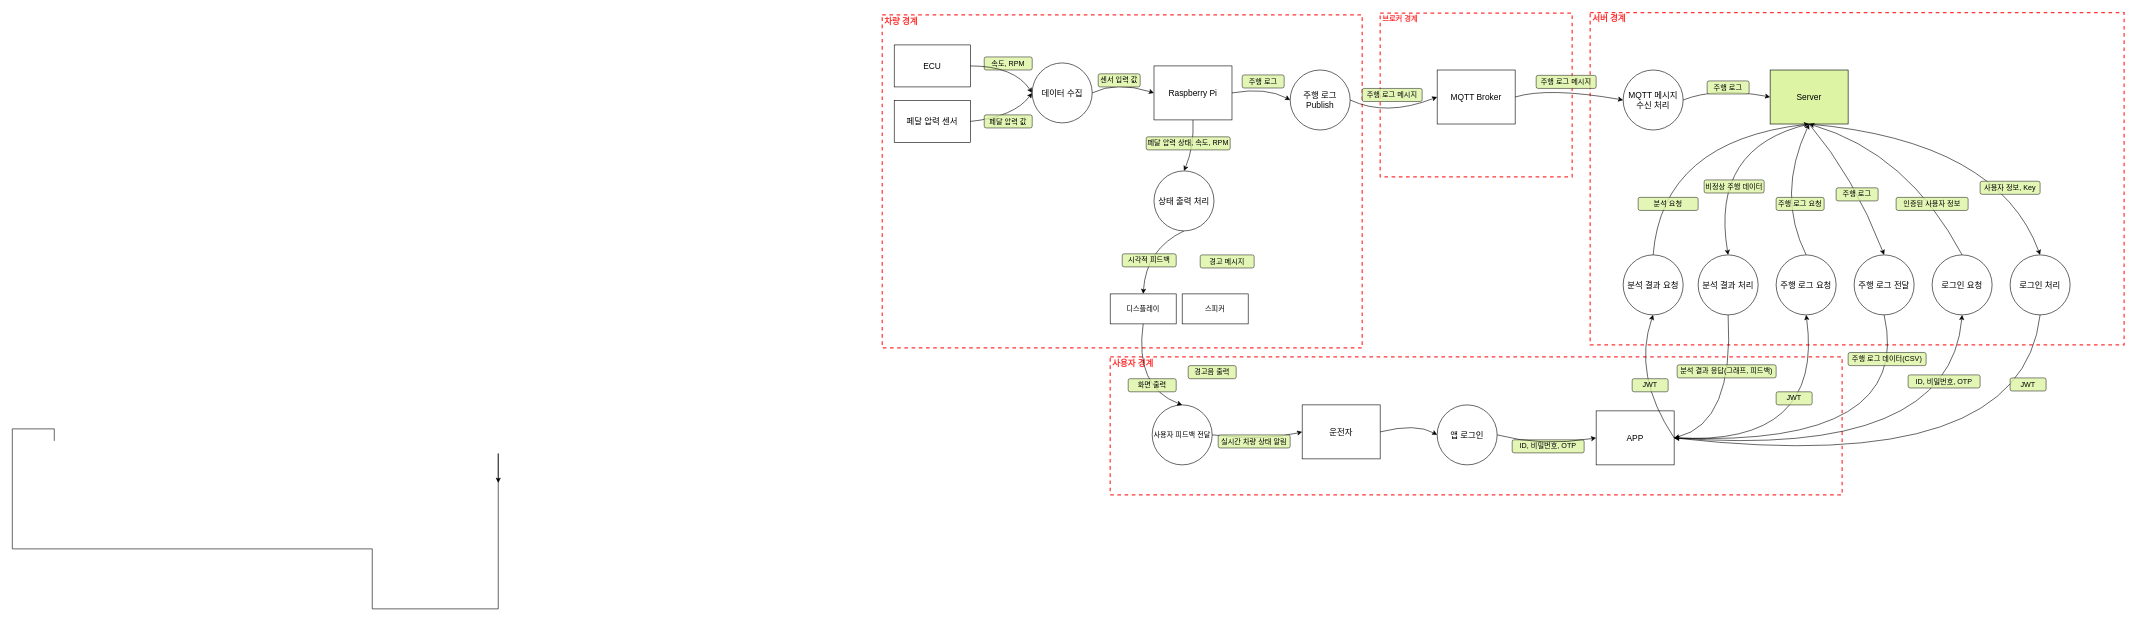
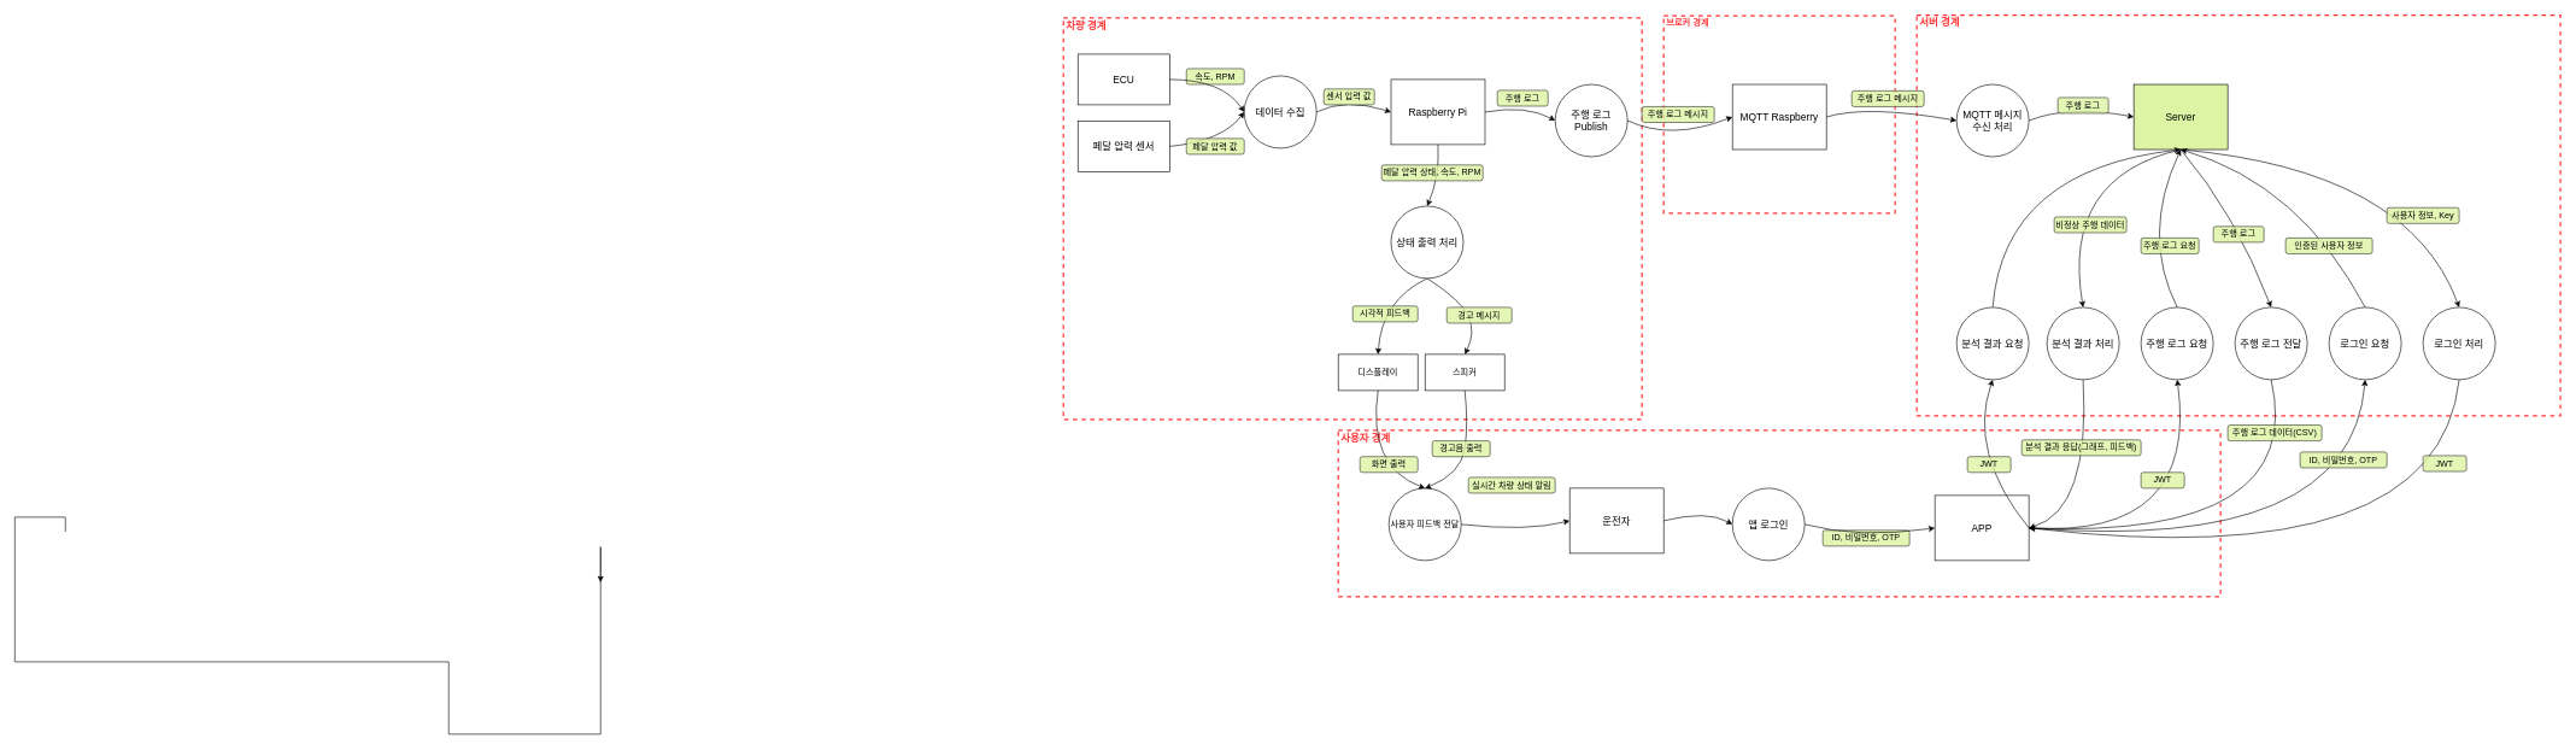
- <mxCell id="40" value="&lt;span style=&quot;font-size: 14px;&quot;&gt;MQTT Broker&lt;/span&gt;" style="html=1;whiteSpace=wrap;" parent="1" vertex="1"><mxGeometry x="2395" y="115.82" width="130" height="90" as="geometry" /></mxCell>
+ <mxCell id="40" value="&lt;span style=&quot;font-size: 14px;&quot;&gt;MQTT Raspberry&lt;/span&gt;" style="html=1;whiteSpace=wrap;" parent="1" vertex="1"><mxGeometry x="2395" y="115.82" width="130" height="90" as="geometry" /></mxCell>
- <mxCell id="75" value="사용자 정보, Key" style="rounded=1;whiteSpace=wrap;html=1;fillColor=#DCF4A4;opacity=80;" parent="1" vertex="1"><mxGeometry x="3300" y="301.21" width="100" height="21.82" as="geometry" /></mxCell>
+ <mxCell id="75" value="사용자 정보, Key" style="rounded=1;whiteSpace=wrap;html=1;fillColor=#DCF4A4;opacity=80;" parent="1" vertex="1"><mxGeometry x="3300" y="286.21" width="100" height="21.82" as="geometry" /></mxCell>
- <mxCell id="77" value="분석 요청" style="rounded=1;whiteSpace=wrap;html=1;fillColor=#DCF4A4;opacity=80;" parent="1" vertex="1"><mxGeometry x="2730" y="328.09" width="100" height="21.82" as="geometry" /></mxCell>
+ <mxCell id="18" value="" style="curved=1;endArrow=classic;html=1;rounded=0;entryX=0.5;entryY=0;entryDx=0;entryDy=0;exitX=0.5;exitY=1;exitDx=0;exitDy=0;" parent="1" source="19" target="8" edge="1"><mxGeometry width="50" height="50" relative="1" as="geometry"><mxPoint x="1973.75" y="389" as="sourcePoint" /><mxPoint x="1950" y="534" as="targetPoint" /><Array as="points"><mxPoint x="2020" y="414" /><mxPoint x="2040" y="459" /></Array></mxGeometry></mxCell>
+ <mxCell id="22" value="" style="curved=1;endArrow=classic;html=1;rounded=0;exitX=0.5;exitY=1;exitDx=0;exitDy=0;entryX=0.5;entryY=0;entryDx=0;entryDy=0;" parent="1" source="8" target="20" edge="1"><mxGeometry width="50" height="50" relative="1" as="geometry"><mxPoint x="1929" y="584" as="sourcePoint" /><mxPoint x="1952" y="644" as="targetPoint" /><Array as="points"><mxPoint x="2030" y="584" /><mxPoint x="2020" y="654" /></Array></mxGeometry></mxCell>
- <mxCell id="31" value="&lt;span style=&quot;font-size: 14px;&quot;&gt;APP&lt;/span&gt;" style="html=1;whiteSpace=wrap;" parent="1" vertex="1"><mxGeometry x="2660" y="684" width="130" height="90" as="geometry" /></mxCell>
+ <mxCell id="31" value="&lt;span style=&quot;font-size: 14px;&quot;&gt;APP&lt;/span&gt;" style="html=1;whiteSpace=wrap;" parent="1" vertex="1"><mxGeometry x="2675" y="684" width="130" height="90" as="geometry" /></mxCell>
- <mxCell id="68" value="실시간 차량 상태 알림" style="rounded=1;whiteSpace=wrap;html=1;fillColor=#DCF4A4;opacity=80;" parent="1" vertex="1"><mxGeometry x="2030" y="724" width="120" height="21.82" as="geometry" /></mxCell>
+ <mxCell id="68" value="실시간 차량 상태 알림" style="rounded=1;whiteSpace=wrap;html=1;fillColor=#DCF4A4;opacity=80;" parent="1" vertex="1"><mxGeometry x="2030" y="659" width="120" height="21.82" as="geometry" /></mxCell>
